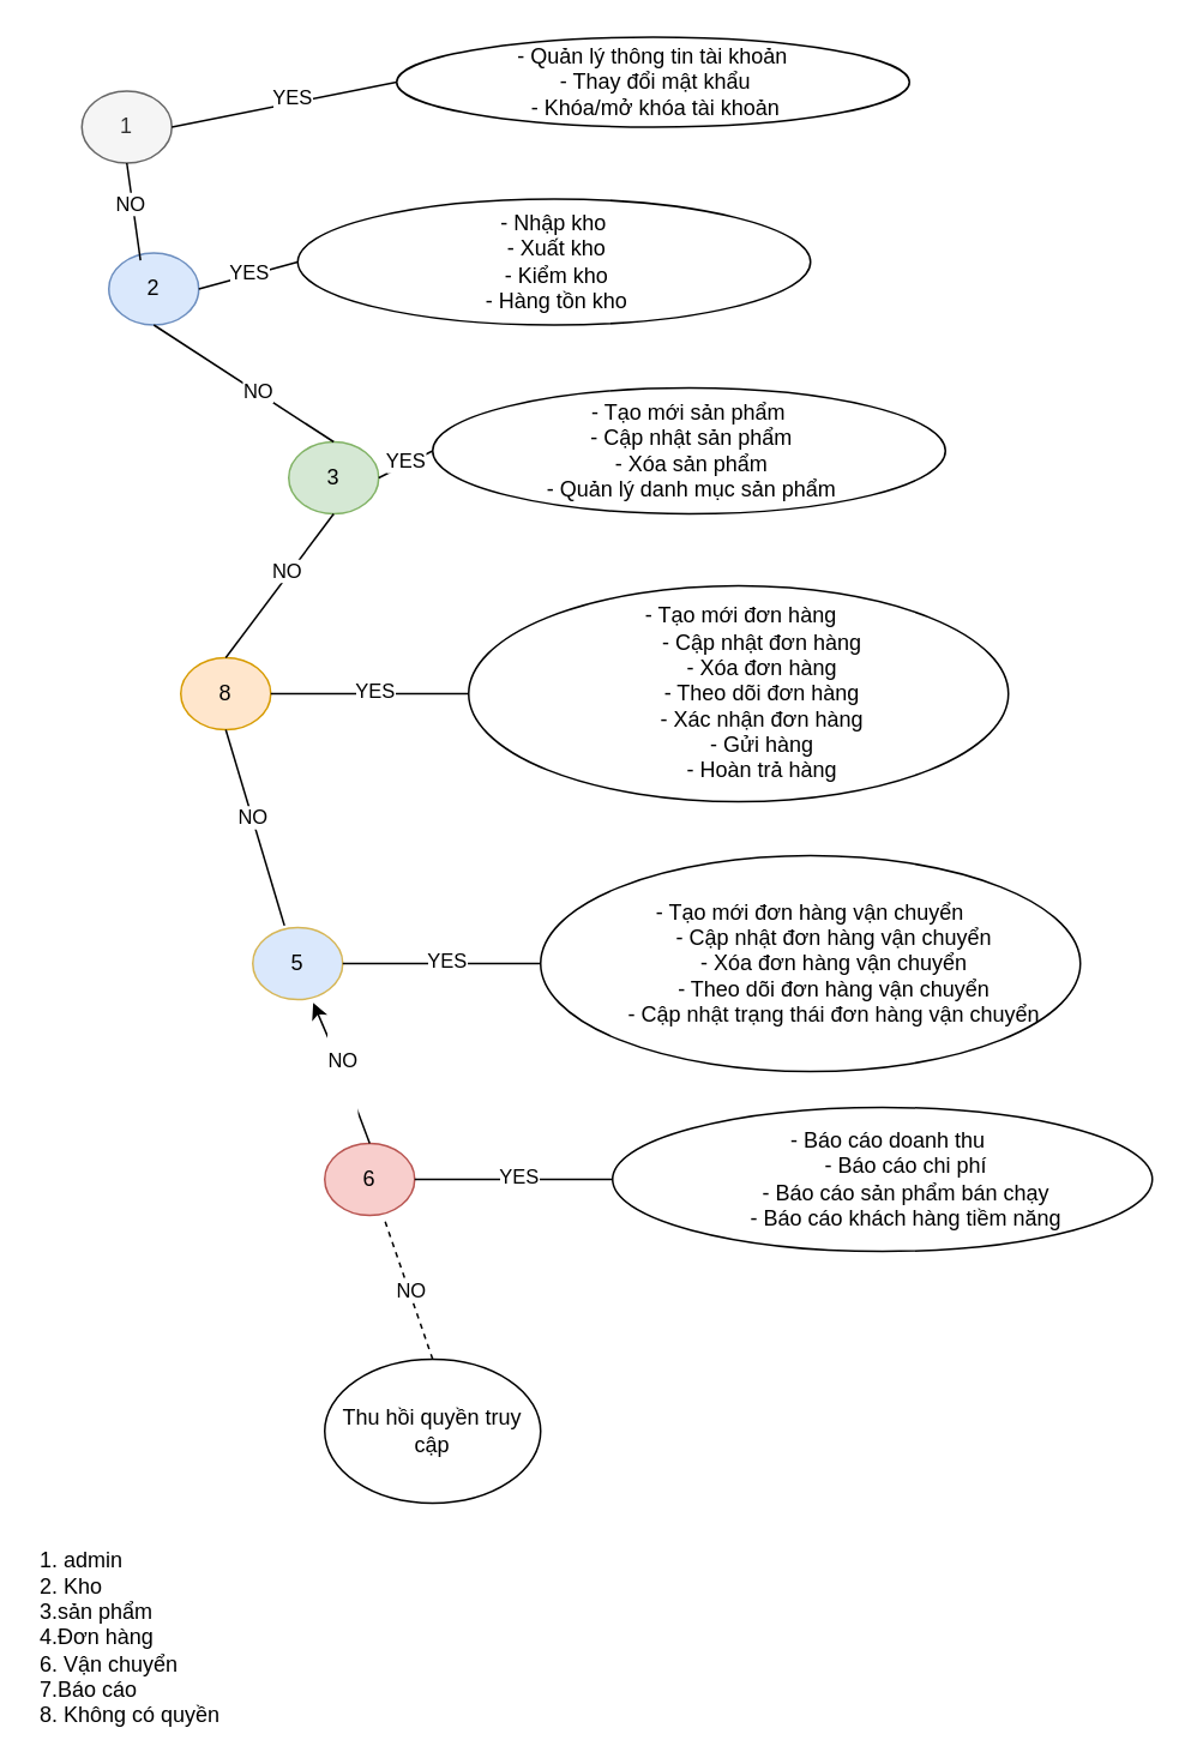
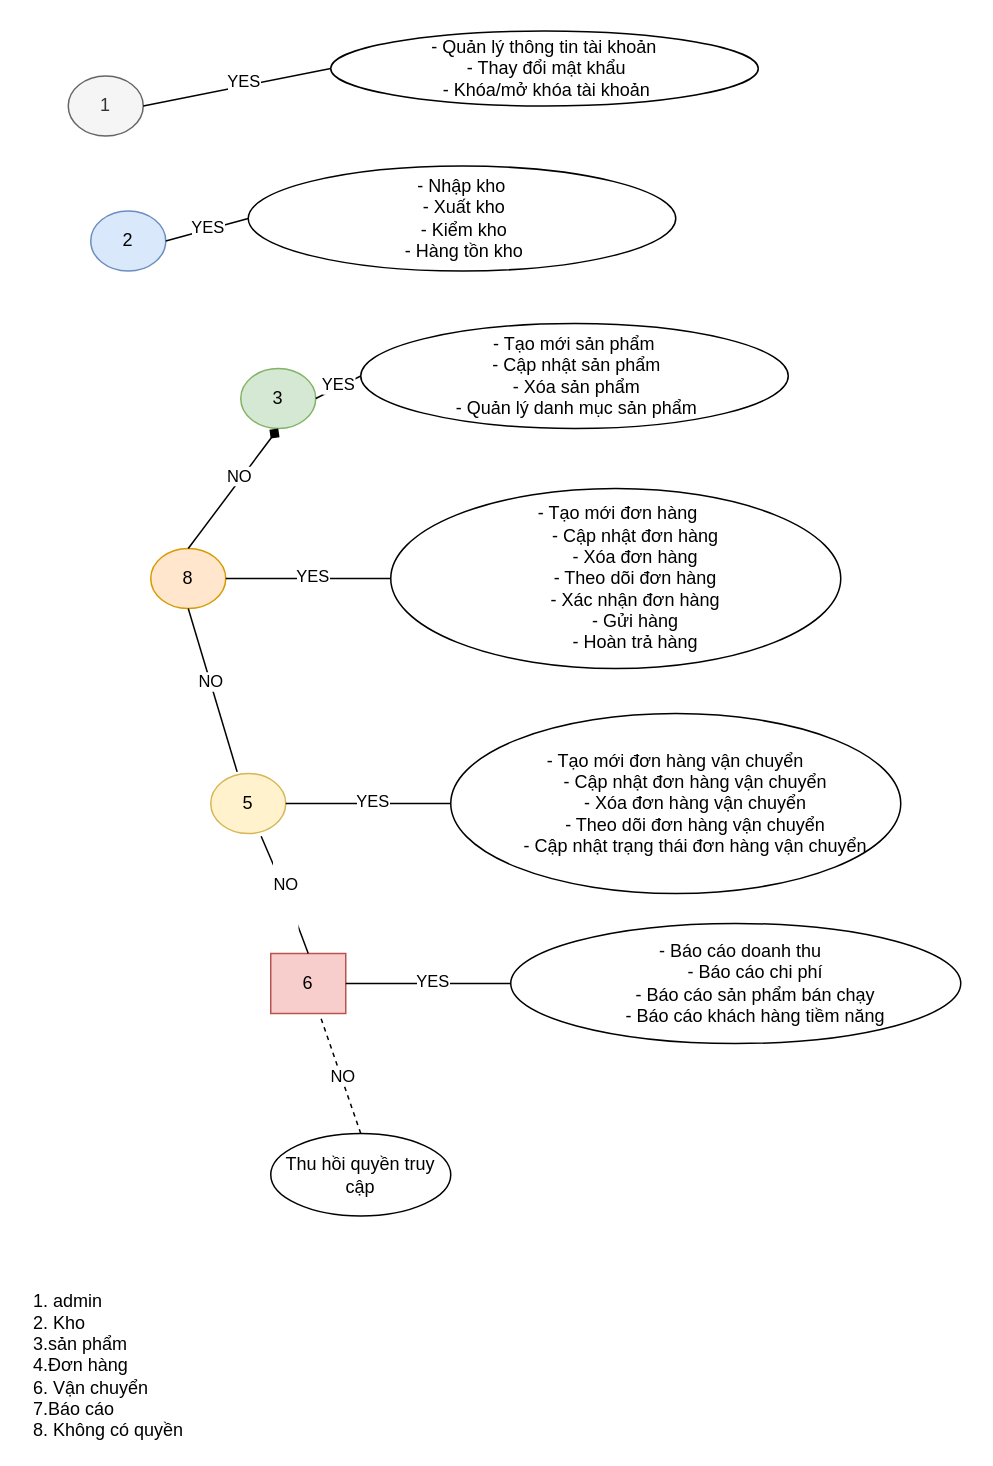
- <mxCell id="26" value="" style="endArrow=none;html=1;rounded=0;entryX=0.5;entryY=1;entryDx=0;entryDy=0;exitX=0.352;exitY=0.101;exitDx=0;exitDy=0;exitPerimeter=0;" edge="1" parent="1" source="3" target="2"><mxGeometry width="50" height="50" relative="1" as="geometry"><mxPoint x="0" y="145" as="sourcePoint" /><mxPoint x="50" y="95" as="targetPoint" /></mxGeometry></mxCell>
- <mxCell id="27" value="NO" style="edgeLabel;html=1;align=center;verticalAlign=middle;resizable=0;points=[];" vertex="1" connectable="0" parent="26"><mxGeometry x="0.126" y="2" relative="1" as="geometry"><mxPoint y="-1" as="offset" /></mxGeometry></mxCell>
- <mxCell id="28" value="" style="endArrow=none;html=1;rounded=0;entryX=0.5;entryY=1;entryDx=0;entryDy=0;exitX=0.5;exitY=0;exitDx=0;exitDy=0;" edge="1" parent="1" source="10" target="3"><mxGeometry width="50" height="50" relative="1" as="geometry"><mxPoint x="100" y="255" as="sourcePoint" /><mxPoint x="150" y="205" as="targetPoint" /></mxGeometry></mxCell>
- <mxCell id="29" value="NO" style="edgeLabel;html=1;align=center;verticalAlign=middle;resizable=0;points=[];" vertex="1" connectable="0" parent="28"><mxGeometry x="-0.14" y="-1" relative="1" as="geometry"><mxPoint as="offset" /></mxGeometry></mxCell>
- <mxCell id="30" value="" style="endArrow=none;html=1;rounded=0;entryX=0.5;entryY=1;entryDx=0;entryDy=0;exitX=0.5;exitY=0;exitDx=0;exitDy=0;" edge="1" parent="1" source="14" target="10"><mxGeometry width="50" height="50" relative="1" as="geometry"><mxPoint x="90" y="375" as="sourcePoint" /><mxPoint x="140" y="325" as="targetPoint" /></mxGeometry></mxCell>
+ <mxCell id="30" value="" style="endArrow=diamond;html=1;rounded=0;entryX=0.5;entryY=1;entryDx=0;entryDy=0;exitX=0.5;exitY=0;exitDx=0;exitDy=0;" edge="1" parent="1" source="14" target="10"><mxGeometry width="50" height="50" relative="1" as="geometry"><mxPoint x="90" y="375" as="sourcePoint" /><mxPoint x="140" y="325" as="targetPoint" /></mxGeometry></mxCell>
- <mxCell id="18" value="5" style="ellipse;whiteSpace=wrap;html=1;fillColor=#dae8fc;strokeColor=#d6b656;" vertex="1" parent="1"><mxGeometry x="140" y="515" width="50" height="40" as="geometry" /></mxCell>
+ <mxCell id="18" value="5" style="ellipse;whiteSpace=wrap;html=1;fillColor=#fff2cc;strokeColor=#d6b656;" vertex="1" parent="1"><mxGeometry x="140" y="515" width="50" height="40" as="geometry" /></mxCell>
- <mxCell id="34" value="&#10;&lt;span style=&quot;color: rgb(0, 0, 0); font-family: Helvetica; font-size: 11px; font-style: normal; font-variant-ligatures: normal; font-variant-caps: normal; font-weight: 400; letter-spacing: normal; orphans: 2; text-align: center; text-indent: 0px; text-transform: none; widows: 2; word-spacing: 0px; -webkit-text-stroke-width: 0px; background-color: rgb(255, 255, 255); text-decoration-thickness: initial; text-decoration-style: initial; text-decoration-color: initial; float: none; display: inline !important;&quot;&gt;NO&lt;/span&gt;&#10;&#10;" style="endArrow=classic;html=1;rounded=0;entryX=0.672;entryY=1.047;entryDx=0;entryDy=0;entryPerimeter=0;exitX=0.5;exitY=0;exitDx=0;exitDy=0;" edge="1" parent="1" source="22" target="18"><mxGeometry width="50" height="50" relative="1" as="geometry"><mxPoint x="160" y="635" as="sourcePoint" /><mxPoint x="210" y="585" as="targetPoint" /><Array as="points"><mxPoint x="190" y="595" /></Array></mxGeometry></mxCell>
+ <mxCell id="34" value="&#10;&lt;span style=&quot;color: rgb(0, 0, 0); font-family: Helvetica; font-size: 11px; font-style: normal; font-variant-ligatures: normal; font-variant-caps: normal; font-weight: 400; letter-spacing: normal; orphans: 2; text-align: center; text-indent: 0px; text-transform: none; widows: 2; word-spacing: 0px; -webkit-text-stroke-width: 0px; background-color: rgb(255, 255, 255); text-decoration-thickness: initial; text-decoration-style: initial; text-decoration-color: initial; float: none; display: inline !important;&quot;&gt;NO&lt;/span&gt;&#10;&#10;" style="endArrow=none;html=1;rounded=0;entryX=0.672;entryY=1.047;entryDx=0;entryDy=0;entryPerimeter=0;exitX=0.5;exitY=0;exitDx=0;exitDy=0;" edge="1" parent="1" source="22" target="18"><mxGeometry width="50" height="50" relative="1" as="geometry"><mxPoint x="160" y="635" as="sourcePoint" /><mxPoint x="210" y="585" as="targetPoint" /><Array as="points"><mxPoint x="190" y="595" /></Array></mxGeometry></mxCell>
- <mxCell id="22" value="6" style="ellipse;whiteSpace=wrap;html=1;fillColor=#f8cecc;strokeColor=#b85450;" vertex="1" parent="1"><mxGeometry x="180" y="635" width="50" height="40" as="geometry" /></mxCell>
+ <mxCell id="22" value="6" style="whiteSpace=wrap;html=1;fillColor=#f8cecc;strokeColor=#b85450;rounded=0;" vertex="1" parent="1"><mxGeometry x="180" y="635" width="50" height="40" as="geometry" /></mxCell>
- <mxCell id="37" value="Thu hồi quyền truy cập" style="ellipse;whiteSpace=wrap;html=1;" vertex="1" parent="1"><mxGeometry x="180" y="755" width="120" height="80" as="geometry" /></mxCell>
+ <mxCell id="37" value="Thu hồi quyền truy cập" style="ellipse;whiteSpace=wrap;html=1;" vertex="1" parent="1"><mxGeometry x="180" y="755" width="120" height="55" as="geometry" /></mxCell>
